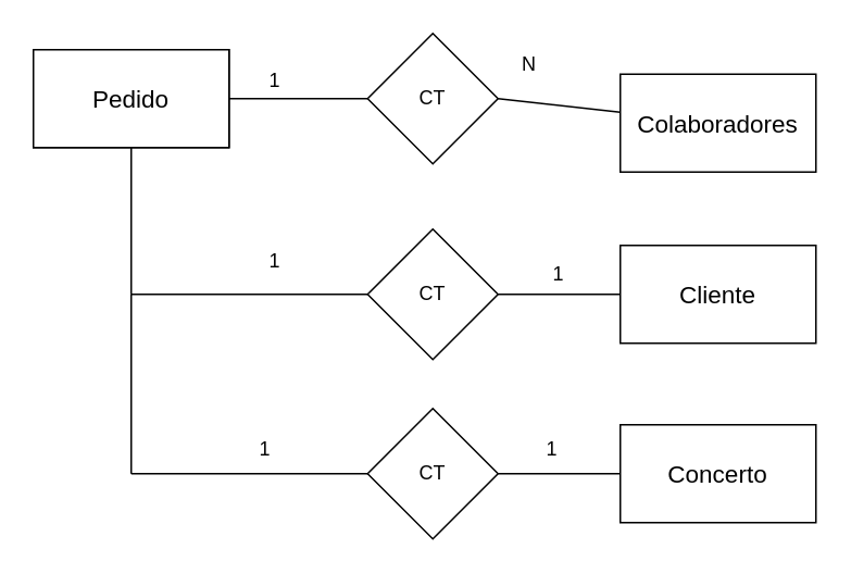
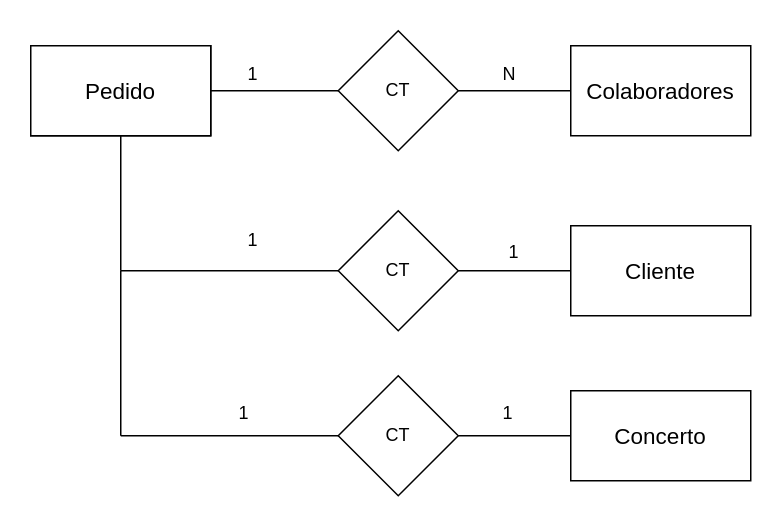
- <mxCell id="8" value="N" style="text;html=1;resizable=0;points=[];autosize=1;align=left;verticalAlign=top;spacingTop=-4;" vertex="1" parent="1"><mxGeometry x="317.5" y="29" width="20" height="20" as="geometry" /></mxCell>
+ <mxCell id="8" value="N" style="text;html=1;resizable=0;points=[];autosize=1;align=left;verticalAlign=top;spacingTop=-4;" vertex="1" parent="1"><mxGeometry x="332.5" y="39" width="20" height="20" as="geometry" /></mxCell>
- <mxCell id="6" value="&lt;font style=&quot;font-size: 15px&quot;&gt;Colaboradores&lt;/font&gt;" style="rounded=0;whiteSpace=wrap;html=1;" vertex="1" parent="1"><mxGeometry x="380" y="45" width="120" height="60" as="geometry" /></mxCell>
+ <mxCell id="6" value="&lt;font style=&quot;font-size: 15px&quot;&gt;Colaboradores&lt;/font&gt;" style="rounded=0;whiteSpace=wrap;html=1;" vertex="1" parent="1"><mxGeometry x="380" y="30" width="120" height="60" as="geometry" /></mxCell>
